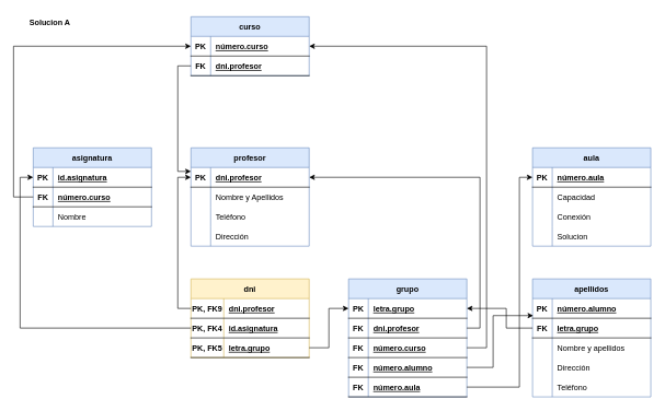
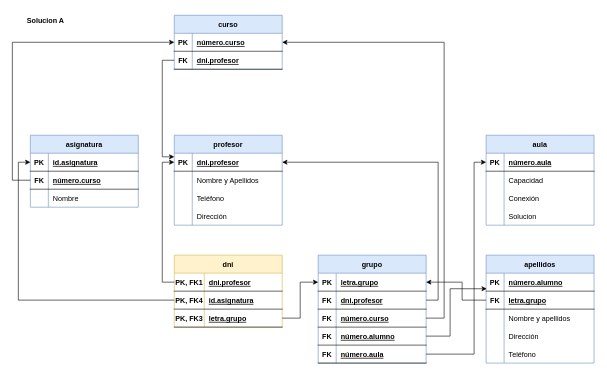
- <mxCell id="36" value="PK, FK9" style="shape=partialRectangle;connectable=0;fillColor=none;top=0;left=0;bottom=0;right=0;fontStyle=1;overflow=hidden;" vertex="1" parent="35"><mxGeometry width="50" height="30" as="geometry"><mxRectangle width="50" height="30" as="alternateBounds" /></mxGeometry></mxCell>
+ <mxCell id="36" value="PK, FK1" style="shape=partialRectangle;connectable=0;fillColor=none;top=0;left=0;bottom=0;right=0;fontStyle=1;overflow=hidden;" vertex="1" parent="35"><mxGeometry width="50" height="30" as="geometry"><mxRectangle width="50" height="30" as="alternateBounds" /></mxGeometry></mxCell>
- <mxCell id="42" value="PK, FK5" style="shape=partialRectangle;connectable=0;fillColor=none;top=0;left=0;bottom=0;right=0;fontStyle=1;overflow=hidden;" vertex="1" parent="41"><mxGeometry width="50" height="30" as="geometry"><mxRectangle width="50" height="30" as="alternateBounds" /></mxGeometry></mxCell>
+ <mxCell id="42" value="PK, FK3" style="shape=partialRectangle;connectable=0;fillColor=none;top=0;left=0;bottom=0;right=0;fontStyle=1;overflow=hidden;" vertex="1" parent="41"><mxGeometry width="50" height="30" as="geometry"><mxRectangle width="50" height="30" as="alternateBounds" /></mxGeometry></mxCell>
